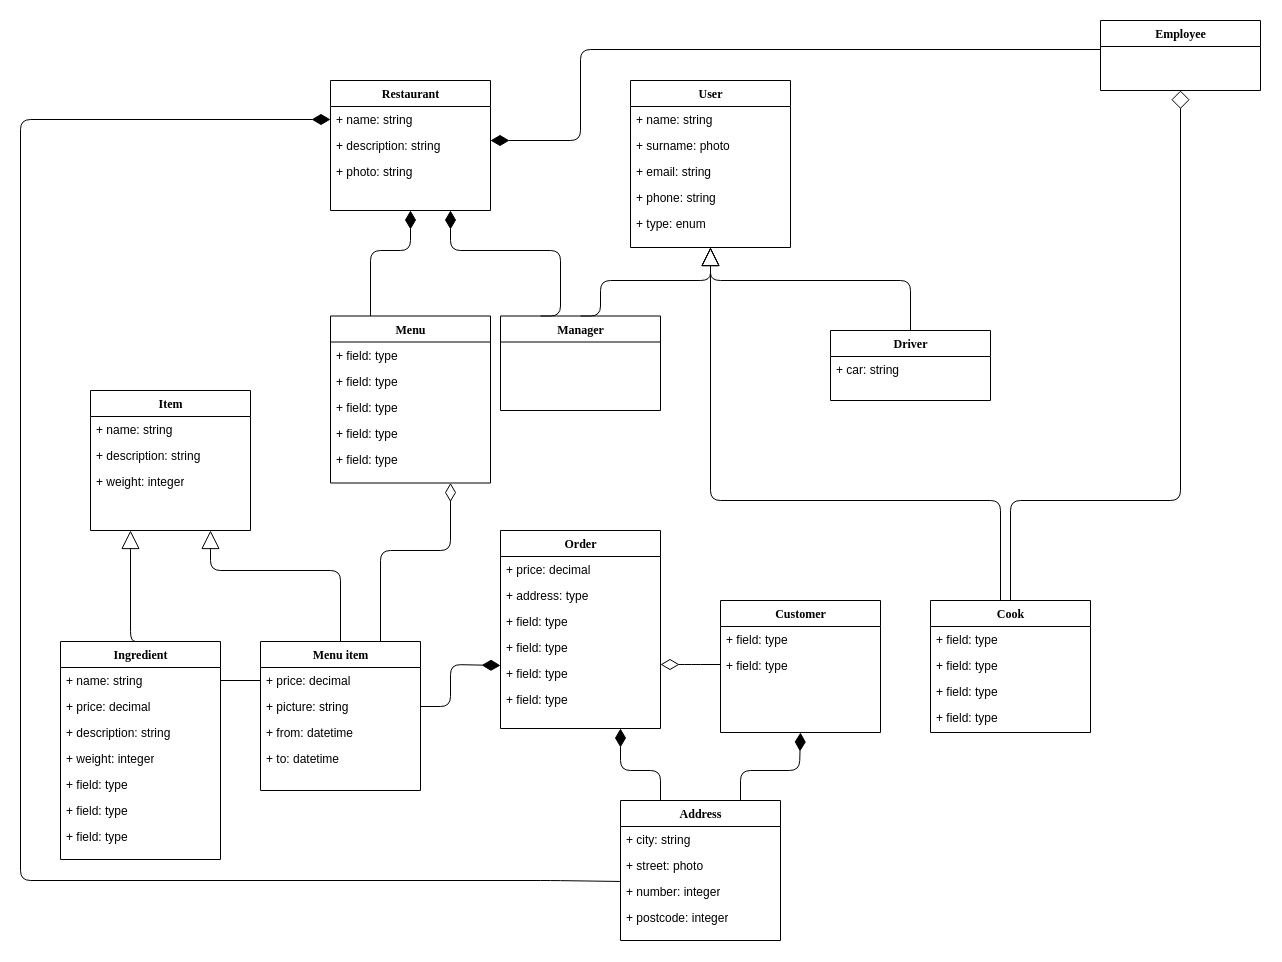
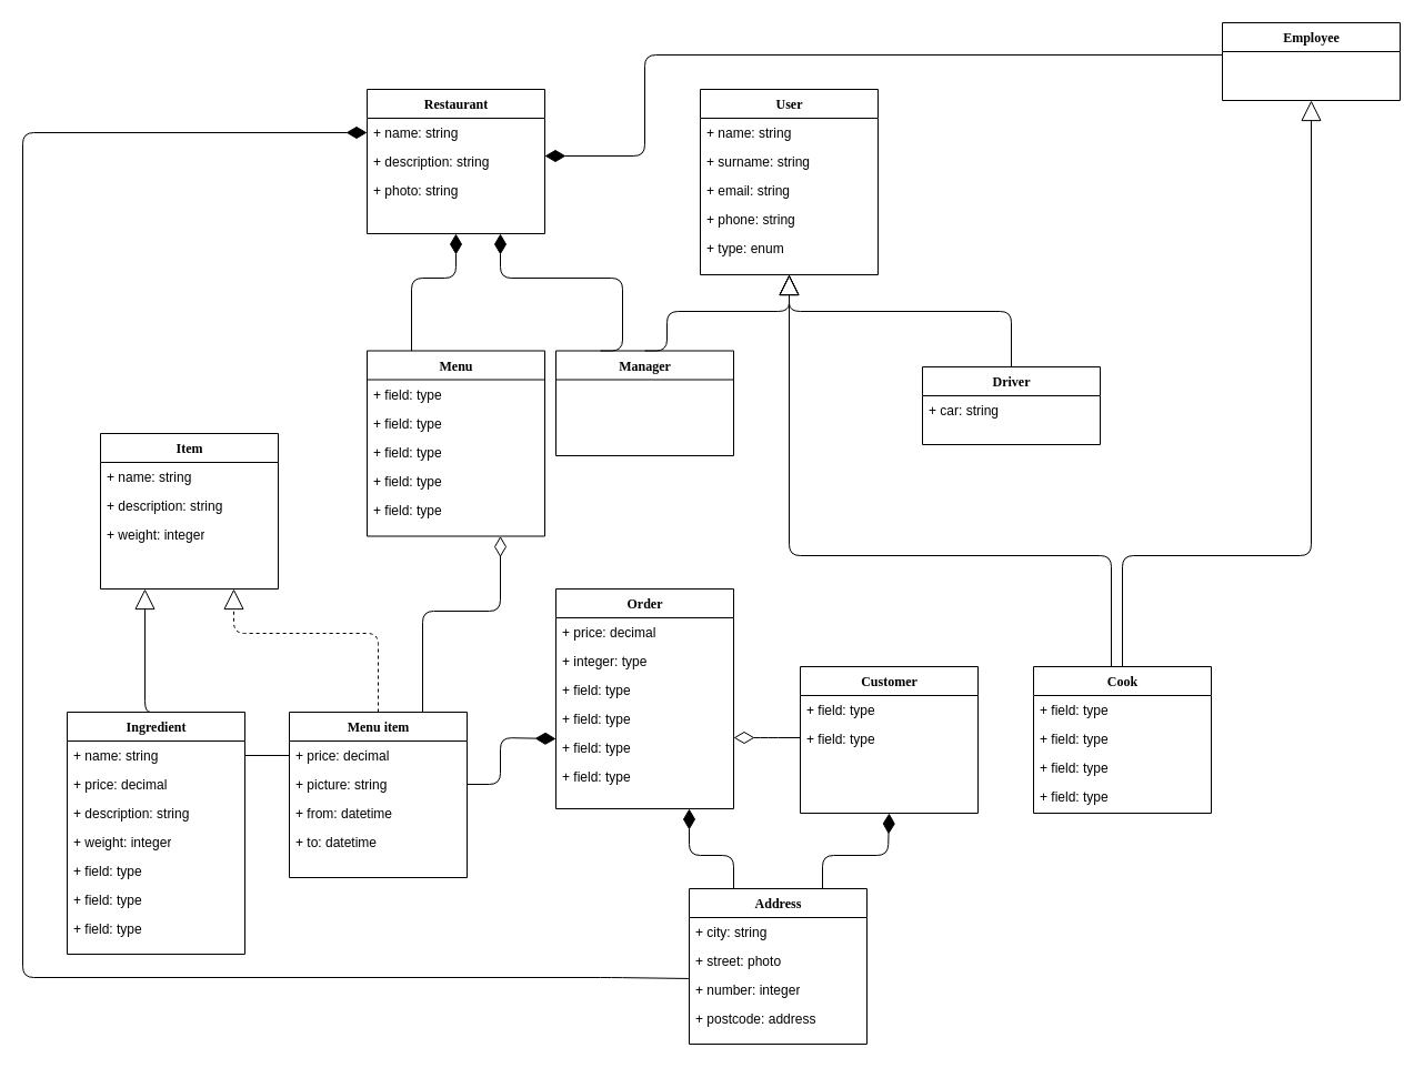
- <mxCell id="64" style="edgeStyle=orthogonalEdgeStyle;html=1;labelBackgroundColor=none;startFill=0;startSize=8;endArrow=diamond;endFill=0;endSize=16;fontFamily=Verdana;fontSize=12;exitX=0.5;exitY=0;exitDx=0;exitDy=0;entryX=0.5;entryY=1;entryDx=0;entryDy=0;" edge="1" parent="1" source="25" target="63"><mxGeometry relative="1" as="geometry"><mxPoint x="1000" y="610" as="sourcePoint" /><mxPoint x="690" y="257" as="targetPoint" /><Array as="points"><mxPoint x="1010" y="500" /><mxPoint x="1180" y="500" /></Array></mxGeometry></mxCell>
+ <mxCell id="64" style="edgeStyle=orthogonalEdgeStyle;html=1;labelBackgroundColor=none;startFill=0;startSize=8;endArrow=block;endFill=0;endSize=16;fontFamily=Verdana;fontSize=12;exitX=0.5;exitY=0;exitDx=0;exitDy=0;entryX=0.5;entryY=1;entryDx=0;entryDy=0;" edge="1" parent="1" source="25" target="63"><mxGeometry relative="1" as="geometry"><mxPoint x="1000" y="610" as="sourcePoint" /><mxPoint x="690" y="257" as="targetPoint" /><Array as="points"><mxPoint x="1010" y="500" /><mxPoint x="1180" y="500" /></Array></mxGeometry></mxCell>
- <mxCell id="4" value="+ surname: photo" style="text;html=1;strokeColor=none;fillColor=none;align=left;verticalAlign=top;spacingLeft=4;spacingRight=4;whiteSpace=wrap;overflow=hidden;rotatable=0;points=[[0,0.5],[1,0.5]];portConstraint=eastwest;" parent="2" vertex="1"><mxGeometry y="52" width="160" height="26" as="geometry" /></mxCell>
+ <mxCell id="4" value="+ surname: string" style="text;html=1;strokeColor=none;fillColor=none;align=left;verticalAlign=top;spacingLeft=4;spacingRight=4;whiteSpace=wrap;overflow=hidden;rotatable=0;points=[[0,0.5],[1,0.5]];portConstraint=eastwest;" parent="2" vertex="1"><mxGeometry y="52" width="160" height="26" as="geometry" /></mxCell>
- <mxCell id="51" style="edgeStyle=orthogonalEdgeStyle;html=1;labelBackgroundColor=none;startFill=0;startSize=8;endArrow=block;endFill=0;endSize=16;fontFamily=Verdana;fontSize=12;exitX=0.5;exitY=0;exitDx=0;exitDy=0;entryX=0.75;entryY=1;entryDx=0;entryDy=0;" edge="1" parent="1" source="8" target="46"><mxGeometry relative="1" as="geometry"><Array as="points"><mxPoint x="340" y="570" /><mxPoint x="210" y="570" /></Array><mxPoint x="410" y="752" as="sourcePoint" /><mxPoint x="260" y="540" as="targetPoint" /></mxGeometry></mxCell>
+ <mxCell id="51" style="edgeStyle=orthogonalEdgeStyle;html=1;labelBackgroundColor=none;startFill=0;startSize=8;endArrow=block;endFill=0;endSize=16;fontFamily=Verdana;fontSize=12;exitX=0.5;exitY=0;exitDx=0;exitDy=0;entryX=0.75;entryY=1;entryDx=0;entryDy=0;dashed=1;" edge="1" parent="1" source="8" target="46"><mxGeometry relative="1" as="geometry"><Array as="points"><mxPoint x="340" y="570" /><mxPoint x="210" y="570" /></Array><mxPoint x="410" y="752" as="sourcePoint" /><mxPoint x="260" y="540" as="targetPoint" /></mxGeometry></mxCell>
- <mxCell id="16" value="+ address: type" style="text;html=1;strokeColor=none;fillColor=none;align=left;verticalAlign=top;spacingLeft=4;spacingRight=4;whiteSpace=wrap;overflow=hidden;rotatable=0;points=[[0,0.5],[1,0.5]];portConstraint=eastwest;" parent="14" vertex="1"><mxGeometry y="52" width="160" height="26" as="geometry" /></mxCell>
+ <mxCell id="16" value="+ integer: type" style="text;html=1;strokeColor=none;fillColor=none;align=left;verticalAlign=top;spacingLeft=4;spacingRight=4;whiteSpace=wrap;overflow=hidden;rotatable=0;points=[[0,0.5],[1,0.5]];portConstraint=eastwest;" parent="14" vertex="1"><mxGeometry y="52" width="160" height="26" as="geometry" /></mxCell>
- <mxCell id="37" value="+ postcode: integer" style="text;html=1;strokeColor=none;fillColor=none;align=left;verticalAlign=top;spacingLeft=4;spacingRight=4;whiteSpace=wrap;overflow=hidden;rotatable=0;points=[[0,0.5],[1,0.5]];portConstraint=eastwest;" vertex="1" parent="33"><mxGeometry y="104" width="160" height="26" as="geometry" /></mxCell>
+ <mxCell id="37" value="+ postcode: address" style="text;html=1;strokeColor=none;fillColor=none;align=left;verticalAlign=top;spacingLeft=4;spacingRight=4;whiteSpace=wrap;overflow=hidden;rotatable=0;points=[[0,0.5],[1,0.5]];portConstraint=eastwest;" vertex="1" parent="33"><mxGeometry y="104" width="160" height="26" as="geometry" /></mxCell>
